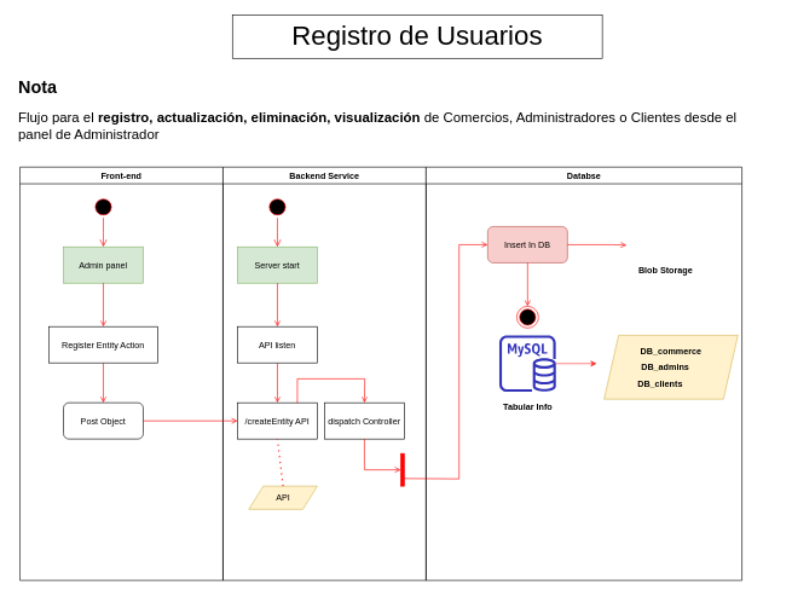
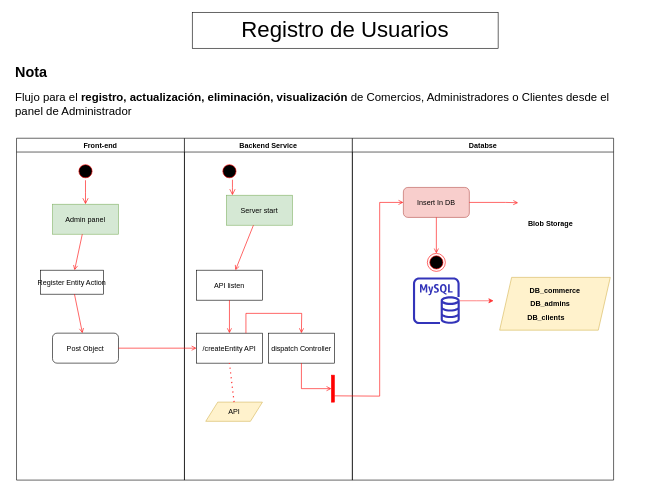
- <mxCell id="13" value="Server start" style="fillColor=#d5e8d4;strokeColor=#82b366;" parent="10" vertex="1"><mxGeometry x="20" y="110" width="110" height="50" as="geometry" /></mxCell>
+ <mxCell id="13" value="Server start" style="fillColor=#d5e8d4;strokeColor=#82b366;" parent="10" vertex="1"><mxGeometry x="70" y="95" width="110" height="50" as="geometry" /></mxCell>
- <mxCell id="6" value="Register Entity Action" style="" parent="2" vertex="1"><mxGeometry x="40" y="220" width="150" height="50" as="geometry" /></mxCell>
+ <mxCell id="6" value="Register Entity Action" style="" parent="2" vertex="1"><mxGeometry x="40" y="220" width="105" height="40" as="geometry" /></mxCell>
- <mxCell id="34" value="Tabular Info" style="text;html=1;strokeColor=none;fillColor=none;align=center;verticalAlign=middle;whiteSpace=wrap;rounded=0;fontStyle=1" vertex="1" parent="25"><mxGeometry x="86" y="322" width="109" height="20" as="geometry" /></mxCell>
